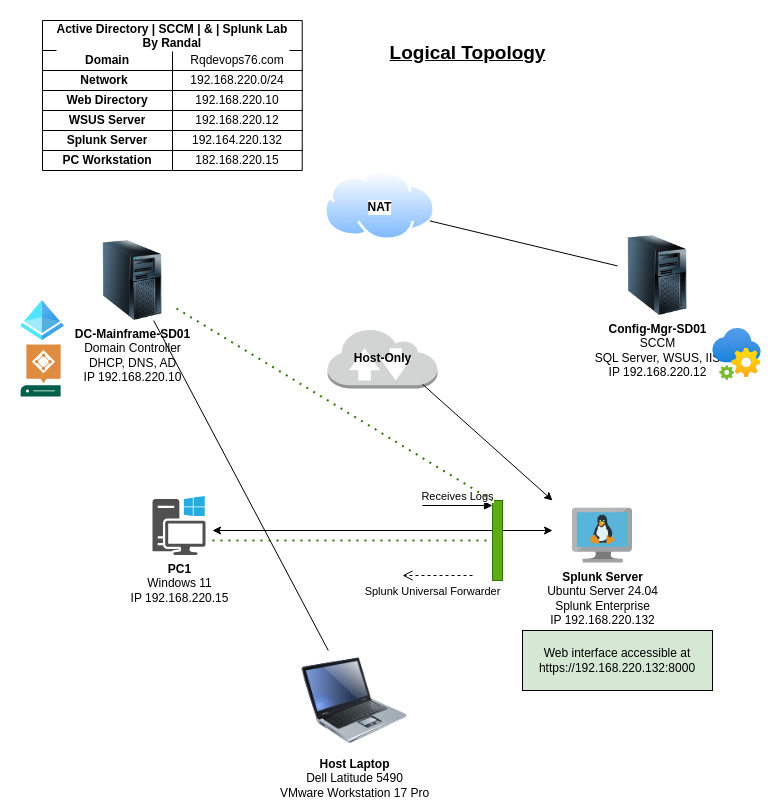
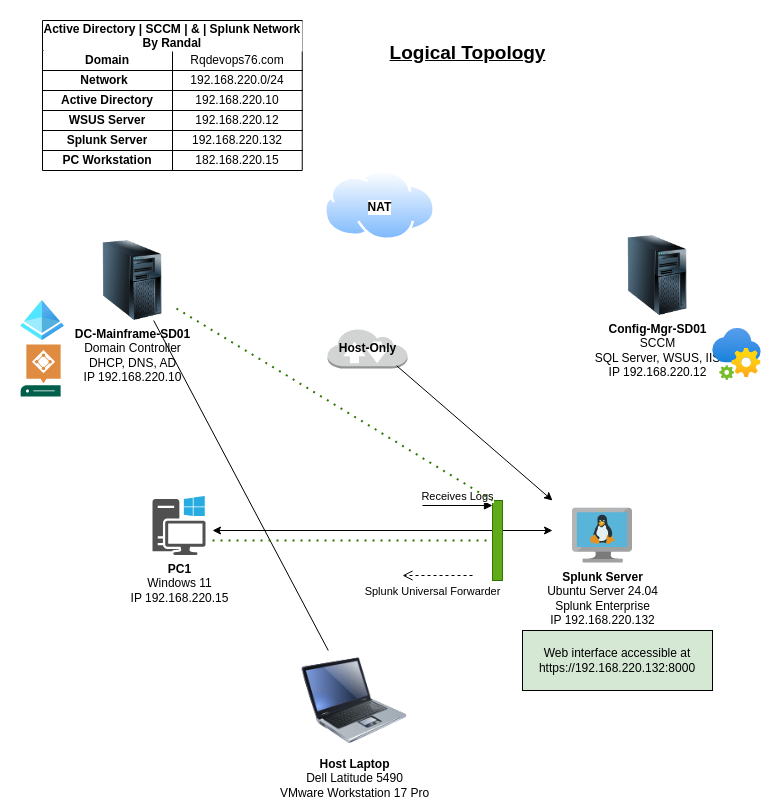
- <mxCell id="23" value="Active Directory | SCCM | &amp; | Splunk Lab&#10;By Randal" style="shape=table;startSize=30;container=1;collapsible=0;childLayout=tableLayout;fontStyle=1;labelBackgroundColor=default;" vertex="1" parent="1"><mxGeometry x="42" y="20" width="259.74" height="150" as="geometry" /></mxCell>
+ <mxCell id="23" value="Active Directory | SCCM | &amp; | Splunk Network&#10;By Randal" style="shape=table;startSize=30;container=1;collapsible=0;childLayout=tableLayout;fontStyle=1;labelBackgroundColor=default;" vertex="1" parent="1"><mxGeometry x="42" y="20" width="259.74" height="150" as="geometry" /></mxCell>
- <mxCell id="31" value="&lt;b&gt;Web Directory&lt;/b&gt;" style="shape=partialRectangle;html=1;whiteSpace=wrap;connectable=0;strokeColor=inherit;overflow=hidden;fillColor=none;top=0;left=0;bottom=0;right=0;pointerEvents=1;align=center;" vertex="1" parent="30"><mxGeometry width="130" height="20" as="geometry"><mxRectangle width="130" height="20" as="alternateBounds" /></mxGeometry></mxCell>
+ <mxCell id="31" value="&lt;b&gt;Active Directory&lt;/b&gt;" style="shape=partialRectangle;html=1;whiteSpace=wrap;connectable=0;strokeColor=inherit;overflow=hidden;fillColor=none;top=0;left=0;bottom=0;right=0;pointerEvents=1;align=center;" vertex="1" parent="30"><mxGeometry width="130" height="20" as="geometry"><mxRectangle width="130" height="20" as="alternateBounds" /></mxGeometry></mxCell>
- <mxCell id="38" value="192.164.220.132" style="shape=partialRectangle;html=1;whiteSpace=wrap;connectable=0;strokeColor=inherit;overflow=hidden;fillColor=none;top=0;left=0;bottom=0;right=0;pointerEvents=1;" vertex="1" parent="36"><mxGeometry x="130" width="130" height="20" as="geometry"><mxRectangle width="130" height="20" as="alternateBounds" /></mxGeometry></mxCell>
+ <mxCell id="38" value="192.168.220.132" style="shape=partialRectangle;html=1;whiteSpace=wrap;connectable=0;strokeColor=inherit;overflow=hidden;fillColor=none;top=0;left=0;bottom=0;right=0;pointerEvents=1;" vertex="1" parent="36"><mxGeometry x="130" width="130" height="20" as="geometry"><mxRectangle width="130" height="20" as="alternateBounds" /></mxGeometry></mxCell>
- <mxCell id="14" value="" style="endArrow=none;html=1;rounded=0;entryX=1;entryY=0.75;entryDx=0;entryDy=0;" edge="1" parent="1" source="3" target="4"><mxGeometry width="50" height="50" relative="1" as="geometry"><mxPoint x="392" y="370" as="sourcePoint" /><mxPoint x="442" y="320" as="targetPoint" /></mxGeometry></mxCell>
- <mxCell id="5" value="&lt;b&gt;Host-Only&lt;/b&gt;" style="outlineConnect=0;dashed=0;verticalLabelPosition=middle;verticalAlign=middle;align=center;html=1;shape=mxgraph.aws3.internet_2;fillColor=#D2D3D3;gradientColor=none;labelPosition=center;" vertex="1" parent="1"><mxGeometry x="327" y="328" width="110" height="60" as="geometry" /></mxCell>
+ <mxCell id="5" value="&lt;b&gt;Host-Only&lt;/b&gt;" style="outlineConnect=0;dashed=0;verticalLabelPosition=middle;verticalAlign=middle;align=center;html=1;shape=mxgraph.aws3.internet_2;fillColor=#D2D3D3;gradientColor=none;labelPosition=center;" vertex="1" parent="1"><mxGeometry x="327" y="328" width="80" height="40" as="geometry" /></mxCell>
